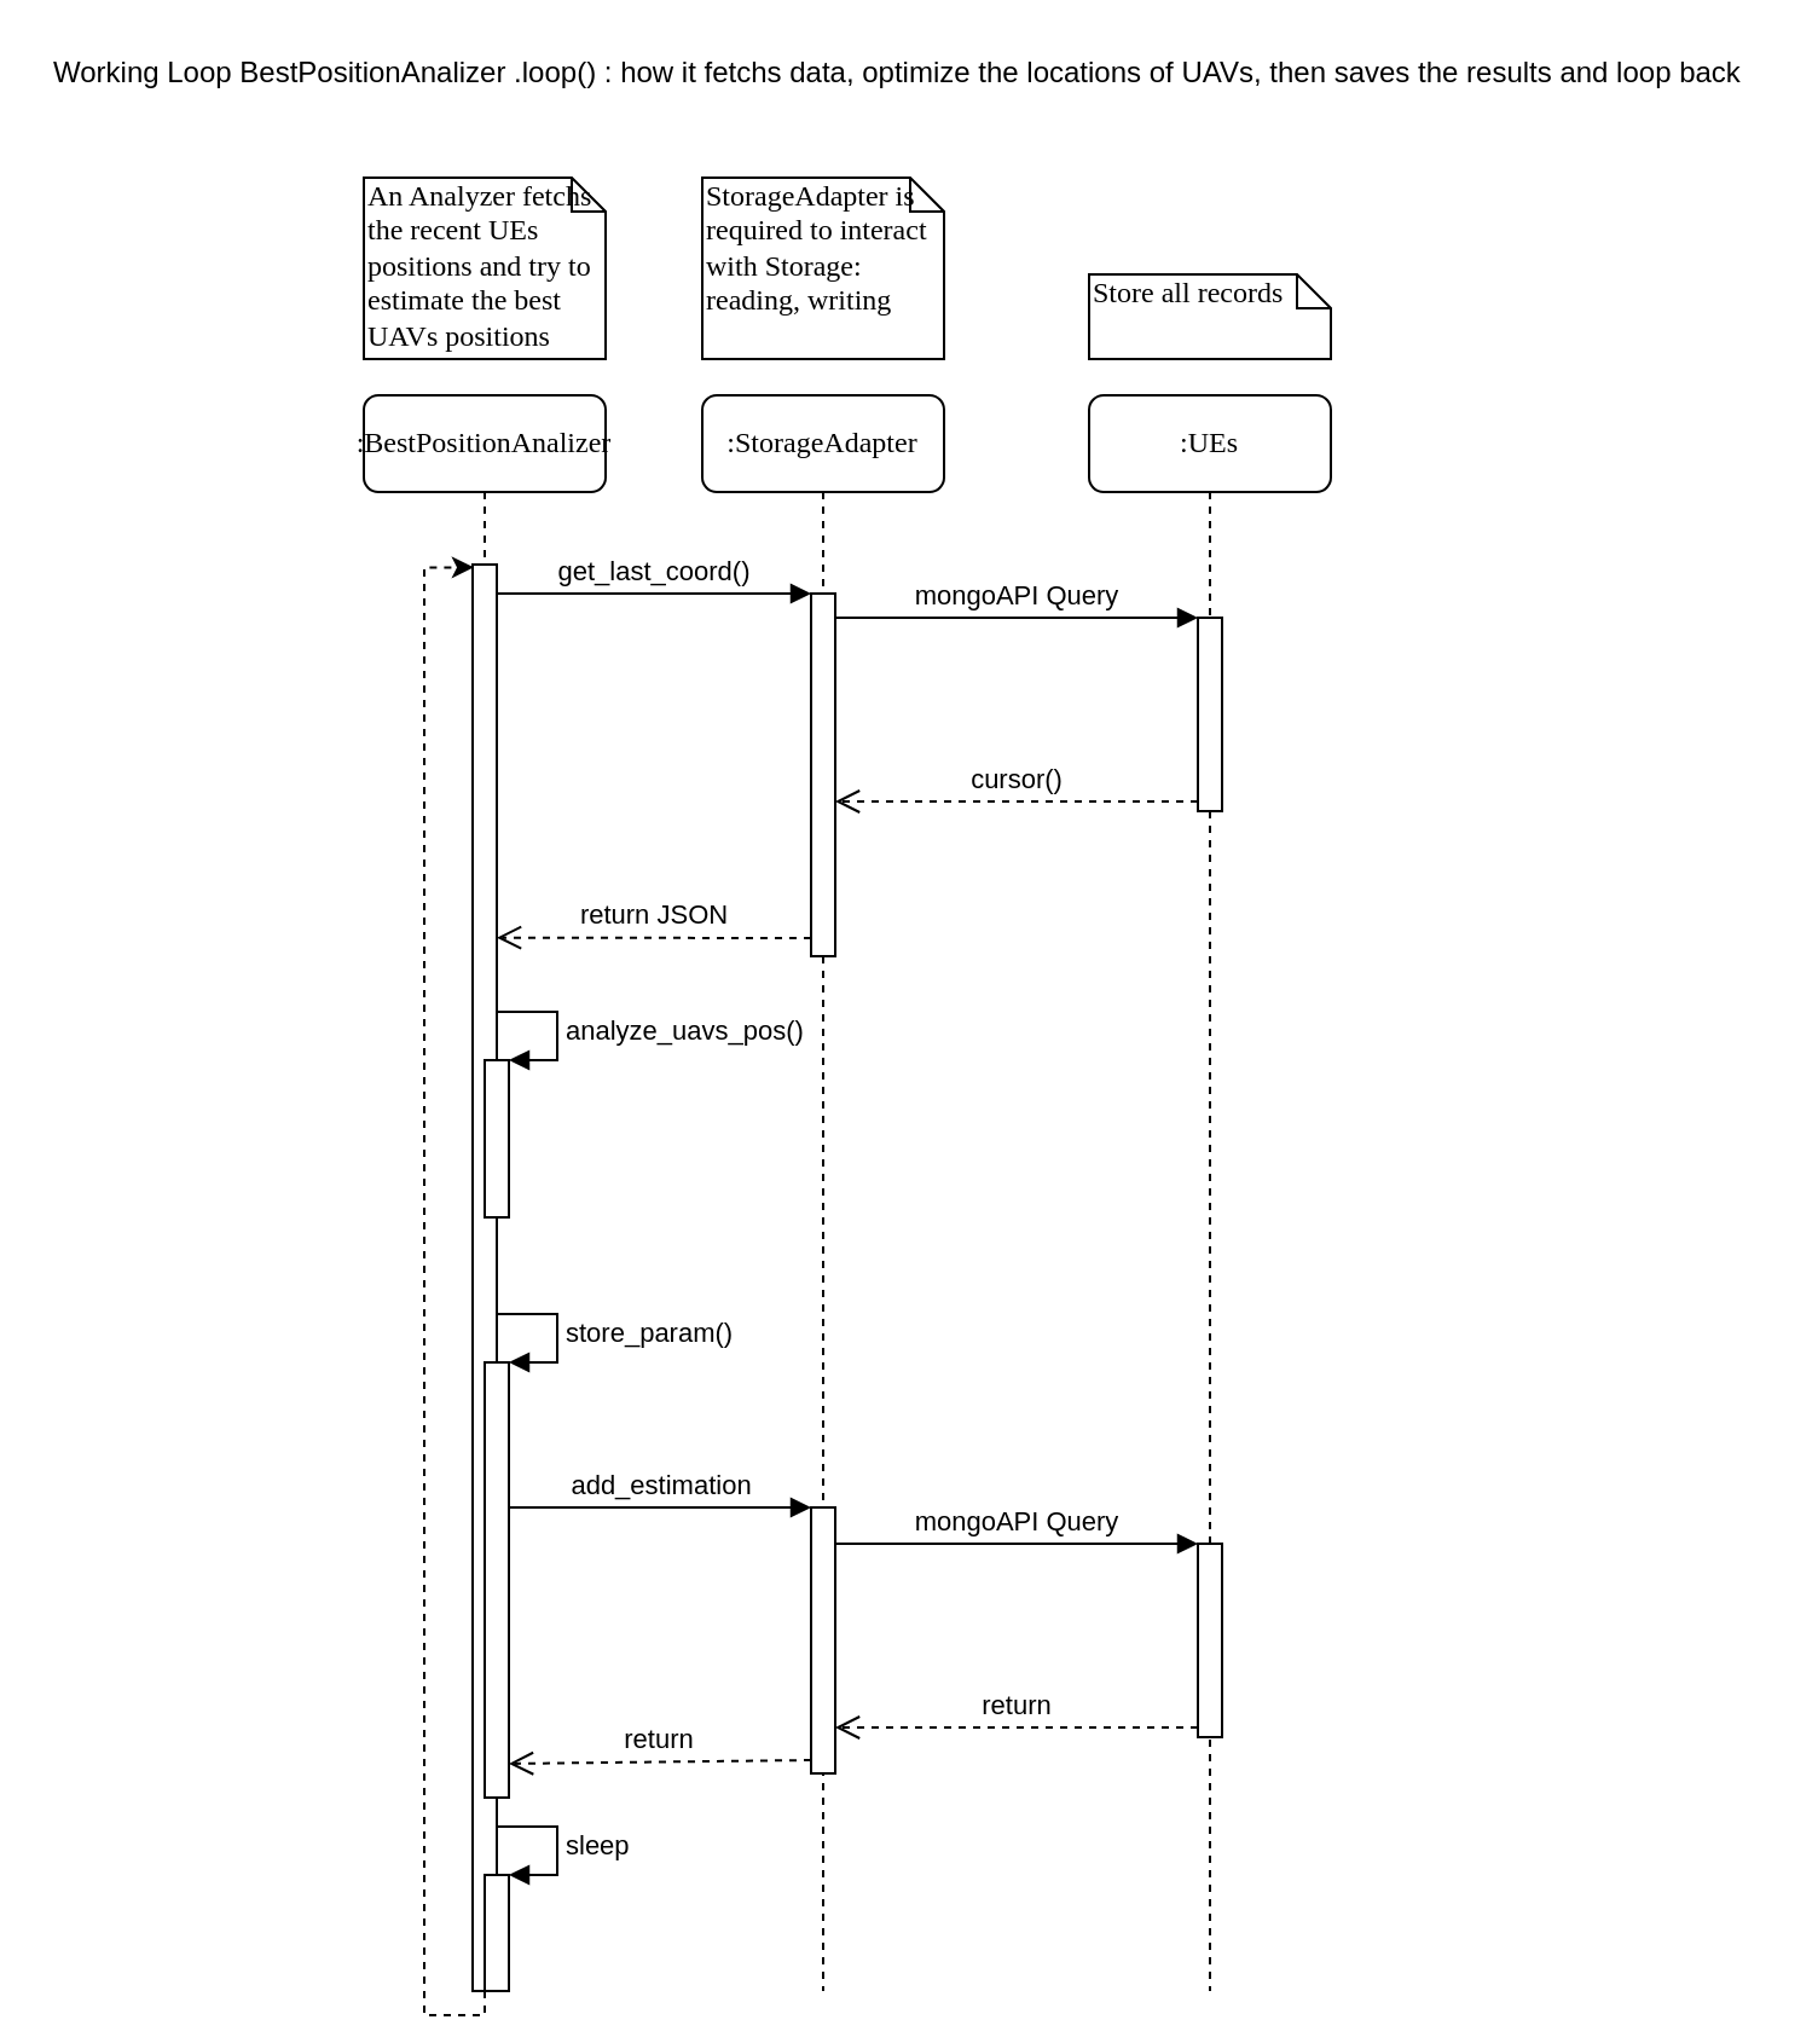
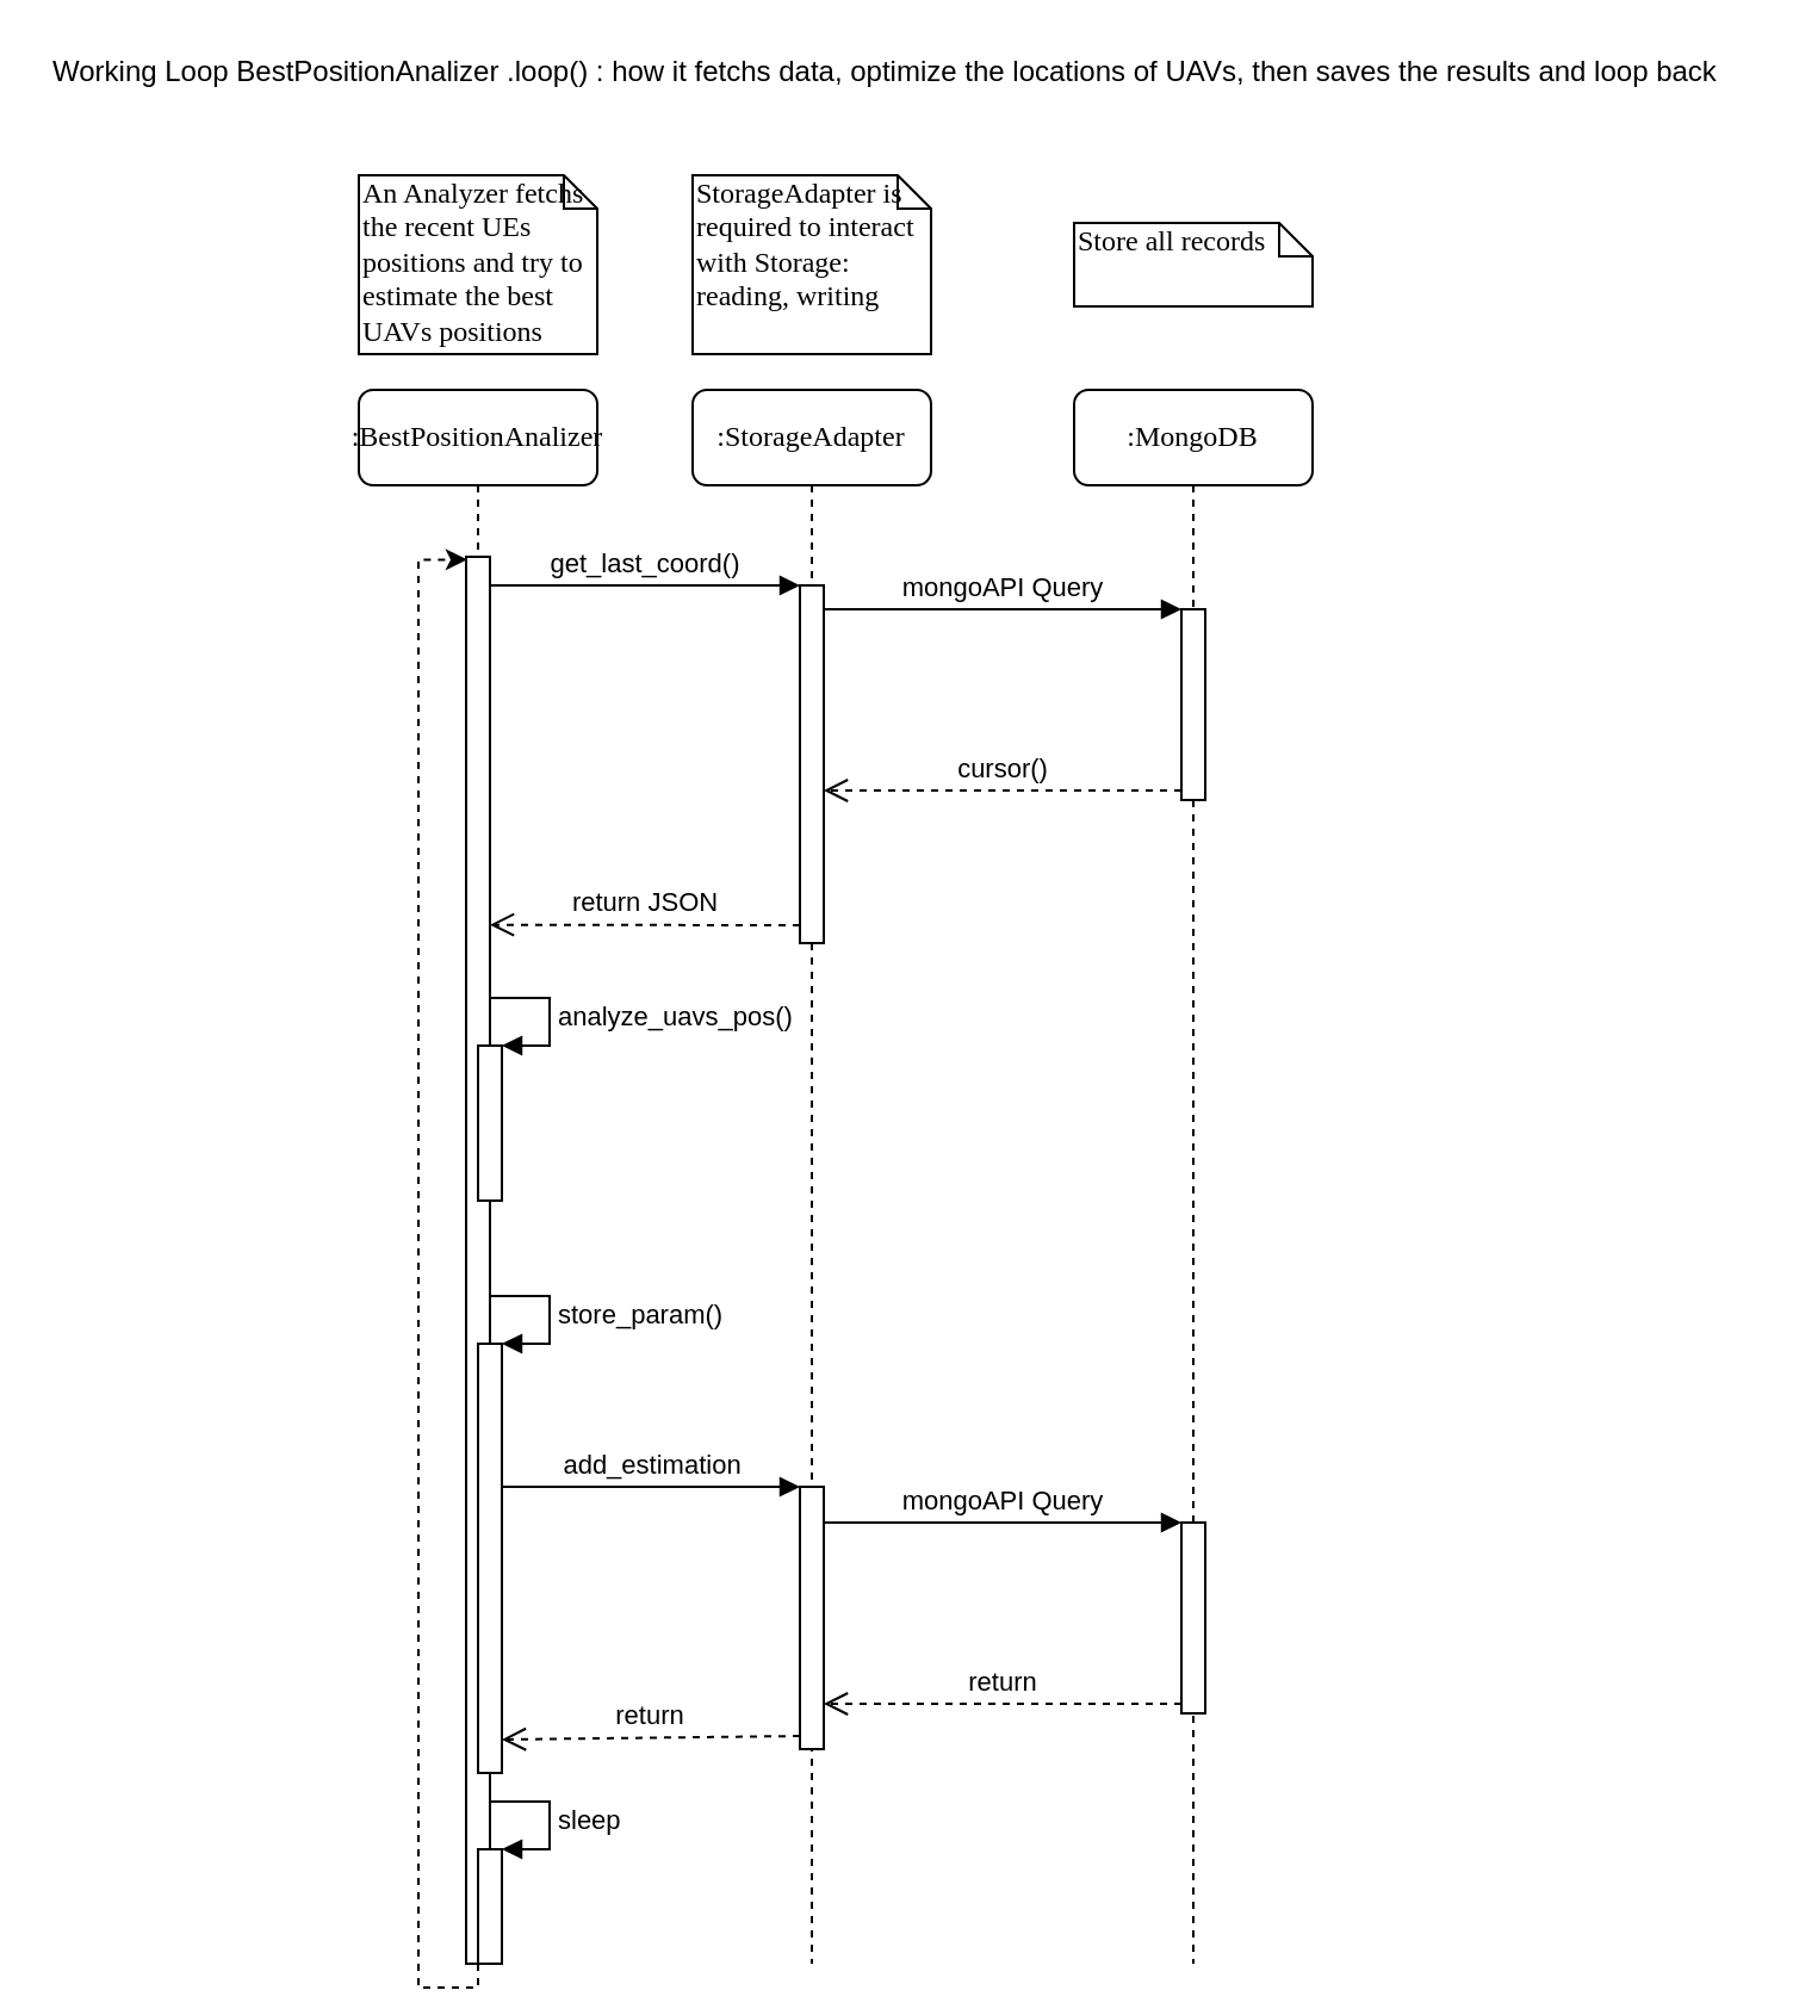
- <mxCell id="19" value="Store all records" style="shape=note;whiteSpace=wrap;html=1;size=14;verticalAlign=top;align=left;spacingTop=-6;rounded=0;shadow=0;comic=0;labelBackgroundColor=none;strokeColor=#000000;strokeWidth=1;fillColor=#FFFFFF;fontFamily=Verdana;fontSize=12;fontColor=#000000;" parent="1" vertex="1"><mxGeometry x="450" y="113" width="100" height="35" as="geometry" /></mxCell>
+ <mxCell id="19" value="Store all records" style="shape=note;whiteSpace=wrap;html=1;size=14;verticalAlign=top;align=left;spacingTop=-6;rounded=0;shadow=0;comic=0;labelBackgroundColor=none;strokeColor=#000000;strokeWidth=1;fillColor=#FFFFFF;fontFamily=Verdana;fontSize=12;fontColor=#000000;" parent="1" vertex="1"><mxGeometry x="450" y="93" width="100" height="35" as="geometry" /></mxCell>
- <mxCell id="5" value=":UEs" style="shape=umlLifeline;perimeter=lifelinePerimeter;whiteSpace=wrap;html=1;container=1;collapsible=0;recursiveResize=0;outlineConnect=0;rounded=1;shadow=0;comic=0;labelBackgroundColor=none;strokeColor=#000000;strokeWidth=1;fillColor=#FFFFFF;fontFamily=Verdana;fontSize=12;fontColor=#000000;align=center;" parent="1" vertex="1"><mxGeometry x="450" y="163" width="100" height="660" as="geometry" /></mxCell>
+ <mxCell id="5" value=":MongoDB" style="shape=umlLifeline;perimeter=lifelinePerimeter;whiteSpace=wrap;html=1;container=1;collapsible=0;recursiveResize=0;outlineConnect=0;rounded=1;shadow=0;comic=0;labelBackgroundColor=none;strokeColor=#000000;strokeWidth=1;fillColor=#FFFFFF;fontFamily=Verdana;fontSize=12;fontColor=#000000;align=center;" parent="1" vertex="1"><mxGeometry x="450" y="163" width="100" height="660" as="geometry" /></mxCell>
